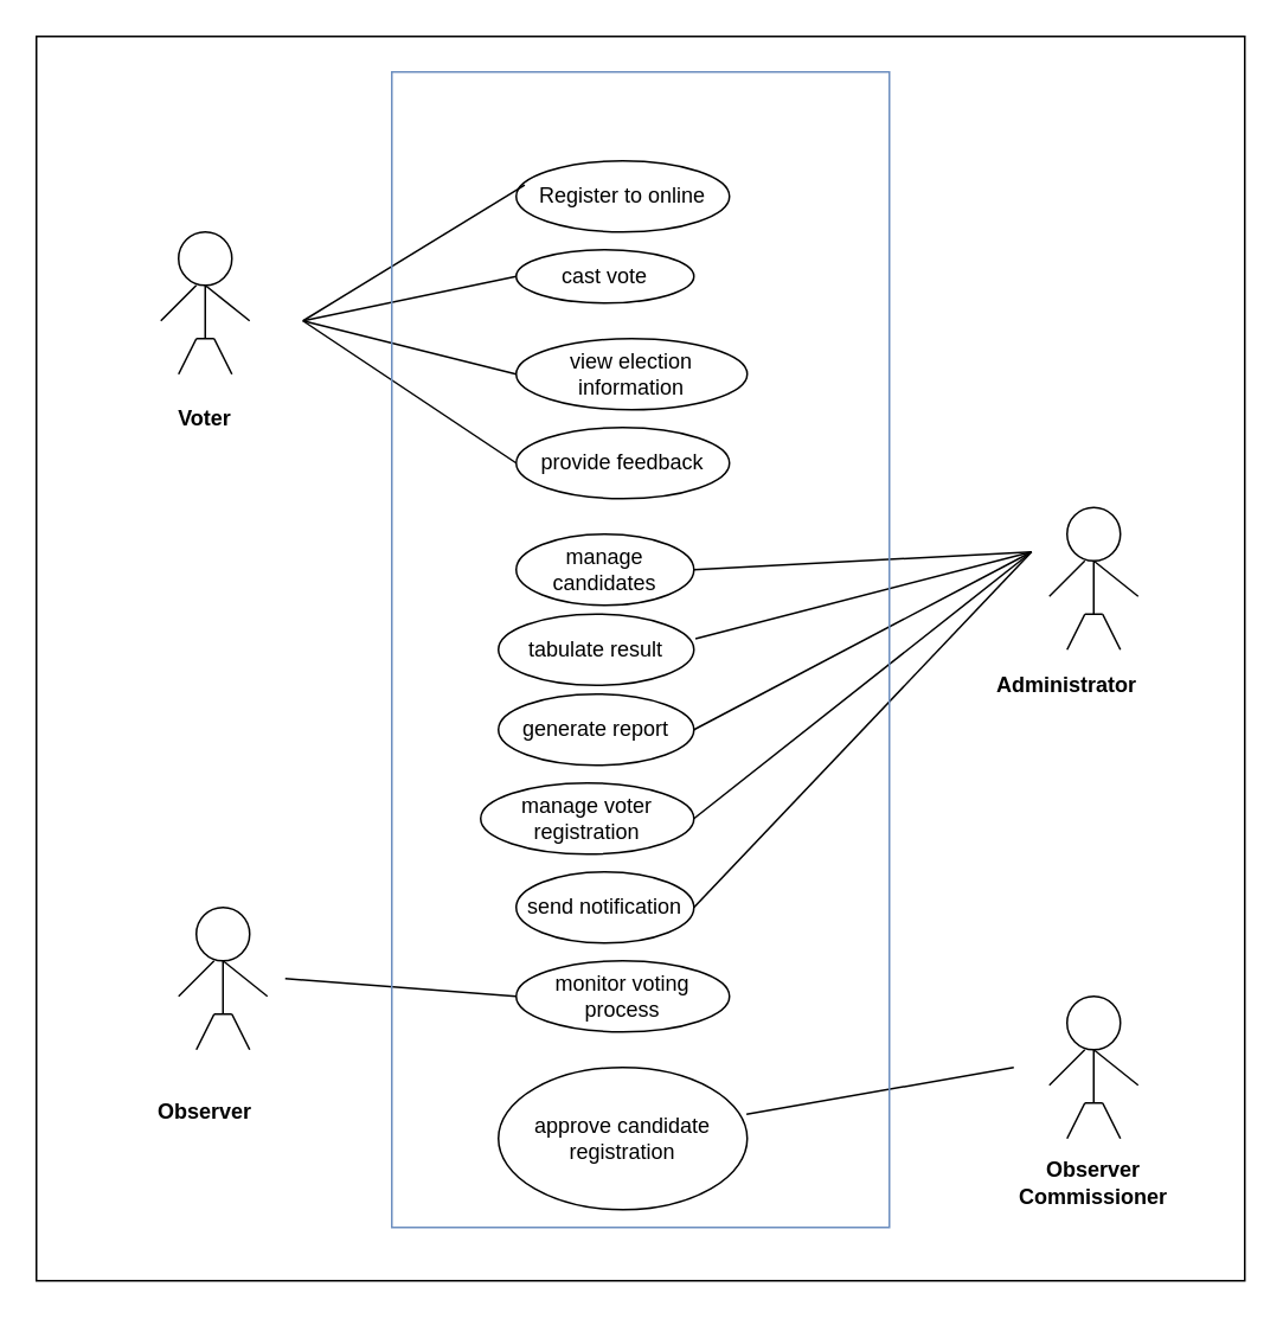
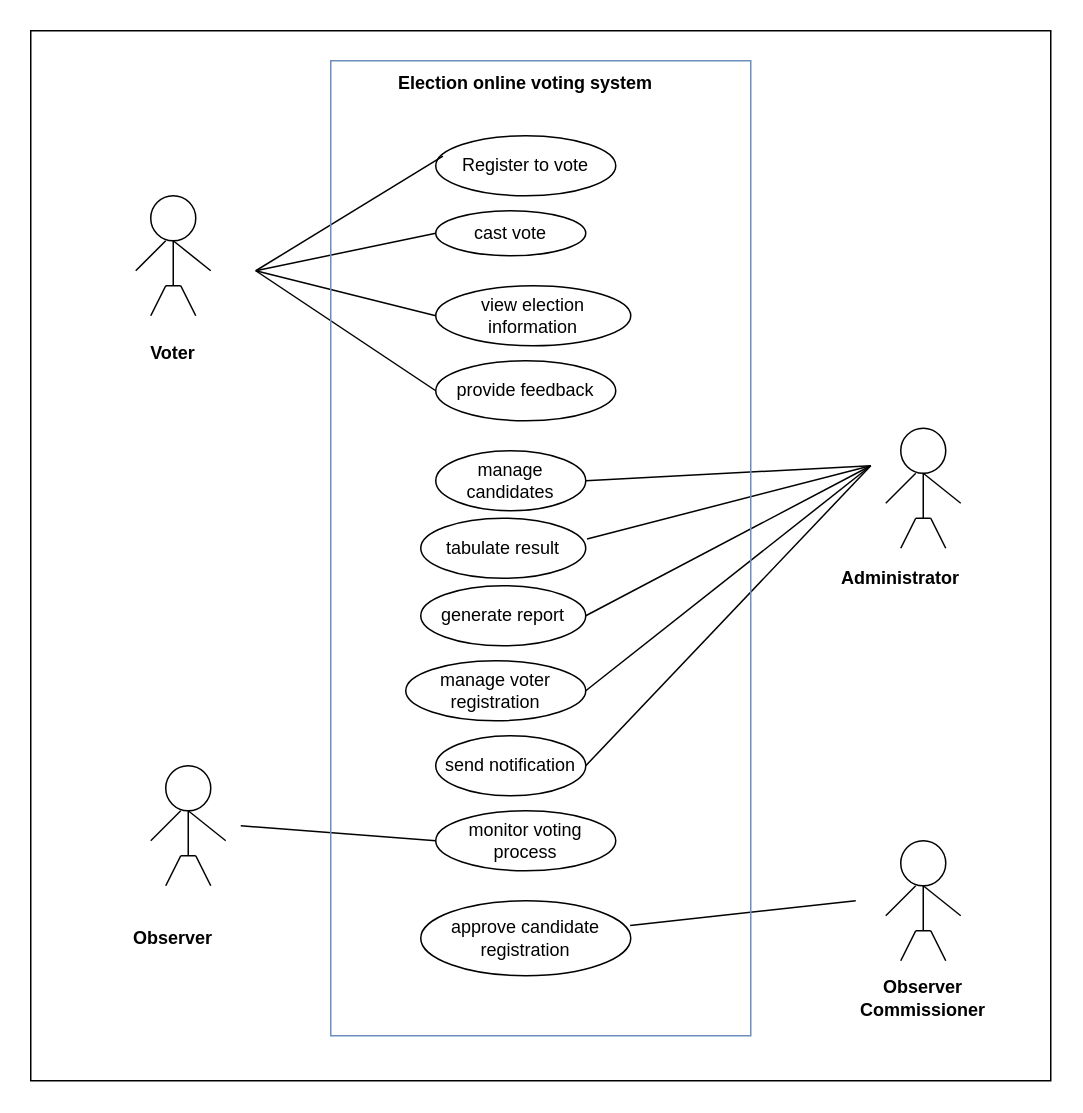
+ <mxCell id="53" value="&lt;b&gt;Election&amp;nbsp;online voting system&lt;/b&gt;" style="text;html=1;align=center;verticalAlign=middle;whiteSpace=wrap;rounded=0;" vertex="1" parent="1"><mxGeometry x="260" y="40" width="180" height="30" as="geometry" /></mxCell>
- <mxCell id="27" value="Register to online" style="ellipse;whiteSpace=wrap;html=1;align=center;" vertex="1" parent="1"><mxGeometry x="290" y="90" width="120" height="40" as="geometry" /></mxCell>
+ <mxCell id="27" value="Register to vote" style="ellipse;whiteSpace=wrap;html=1;align=center;" vertex="1" parent="1"><mxGeometry x="290" y="90" width="120" height="40" as="geometry" /></mxCell>
- <mxCell id="37" value="approve candidate registration" style="ellipse;whiteSpace=wrap;html=1;align=center;" vertex="1" parent="1"><mxGeometry x="280" y="600" width="140" height="80" as="geometry" /></mxCell>
+ <mxCell id="37" value="approve candidate registration" style="ellipse;whiteSpace=wrap;html=1;align=center;" vertex="1" parent="1"><mxGeometry x="280" y="600" width="140" height="50" as="geometry" /></mxCell>
